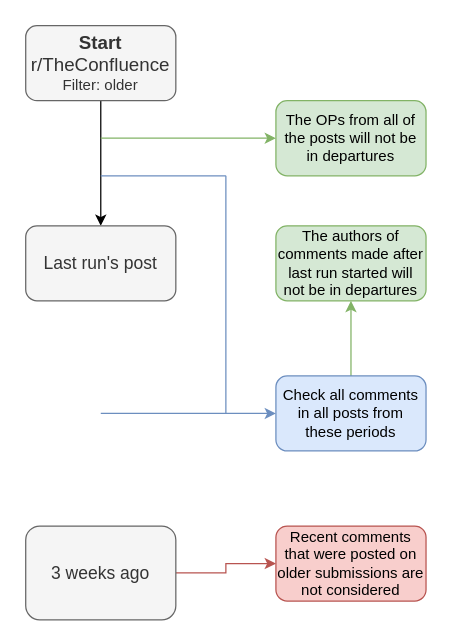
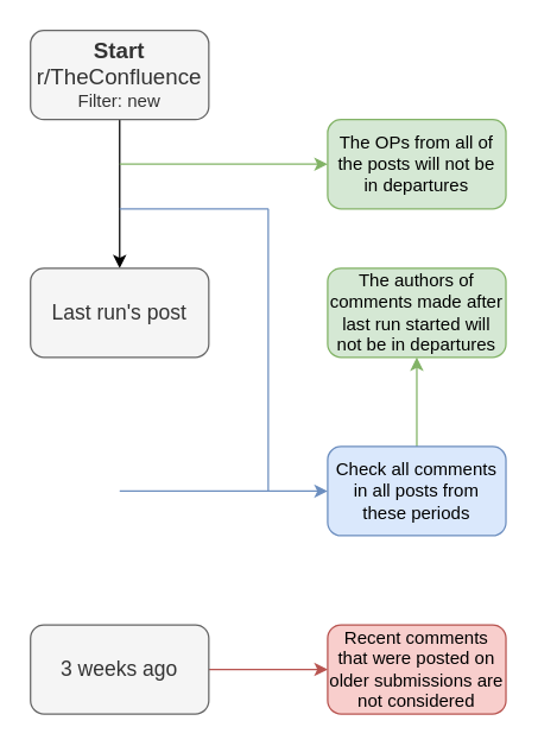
- <mxCell id="3" value="&lt;font&gt;&lt;b style=&quot;font-size: 15px&quot;&gt;Start&lt;/b&gt;&lt;br&gt;&lt;span style=&quot;font-size: 15px&quot;&gt;r/TheConfluence&lt;/span&gt;&lt;br&gt;&lt;font style=&quot;font-size: 12px&quot;&gt;Filter: older&lt;/font&gt;&lt;br&gt;&lt;/font&gt;" style="rounded=1;whiteSpace=wrap;html=1;fillColor=#f5f5f5;strokeColor=#666666;fontColor=#333333;" vertex="1" parent="1"><mxGeometry x="20" y="20" width="120" height="60" as="geometry" /></mxCell>
+ <mxCell id="3" value="&lt;font&gt;&lt;b style=&quot;font-size: 15px&quot;&gt;Start&lt;/b&gt;&lt;br&gt;&lt;span style=&quot;font-size: 15px&quot;&gt;r/TheConfluence&lt;/span&gt;&lt;br&gt;&lt;font style=&quot;font-size: 12px&quot;&gt;Filter: new&lt;/font&gt;&lt;br&gt;&lt;/font&gt;" style="rounded=1;whiteSpace=wrap;html=1;fillColor=#f5f5f5;strokeColor=#666666;fontColor=#333333;" vertex="1" parent="1"><mxGeometry x="20" y="20" width="120" height="60" as="geometry" /></mxCell>
- <mxCell id="6" value="&lt;font style=&quot;font-size: 14px&quot;&gt;3 weeks ago&lt;/font&gt;" style="rounded=1;whiteSpace=wrap;html=1;fillColor=#f5f5f5;strokeColor=#666666;fontColor=#333333;" vertex="1" parent="1"><mxGeometry x="20" y="420" width="120" height="75" as="geometry" /></mxCell>
+ <mxCell id="6" value="&lt;font style=&quot;font-size: 14px&quot;&gt;3 weeks ago&lt;/font&gt;" style="rounded=1;whiteSpace=wrap;html=1;fillColor=#f5f5f5;strokeColor=#666666;fontColor=#333333;" vertex="1" parent="1"><mxGeometry x="20" y="420" width="120" height="60" as="geometry" /></mxCell>
